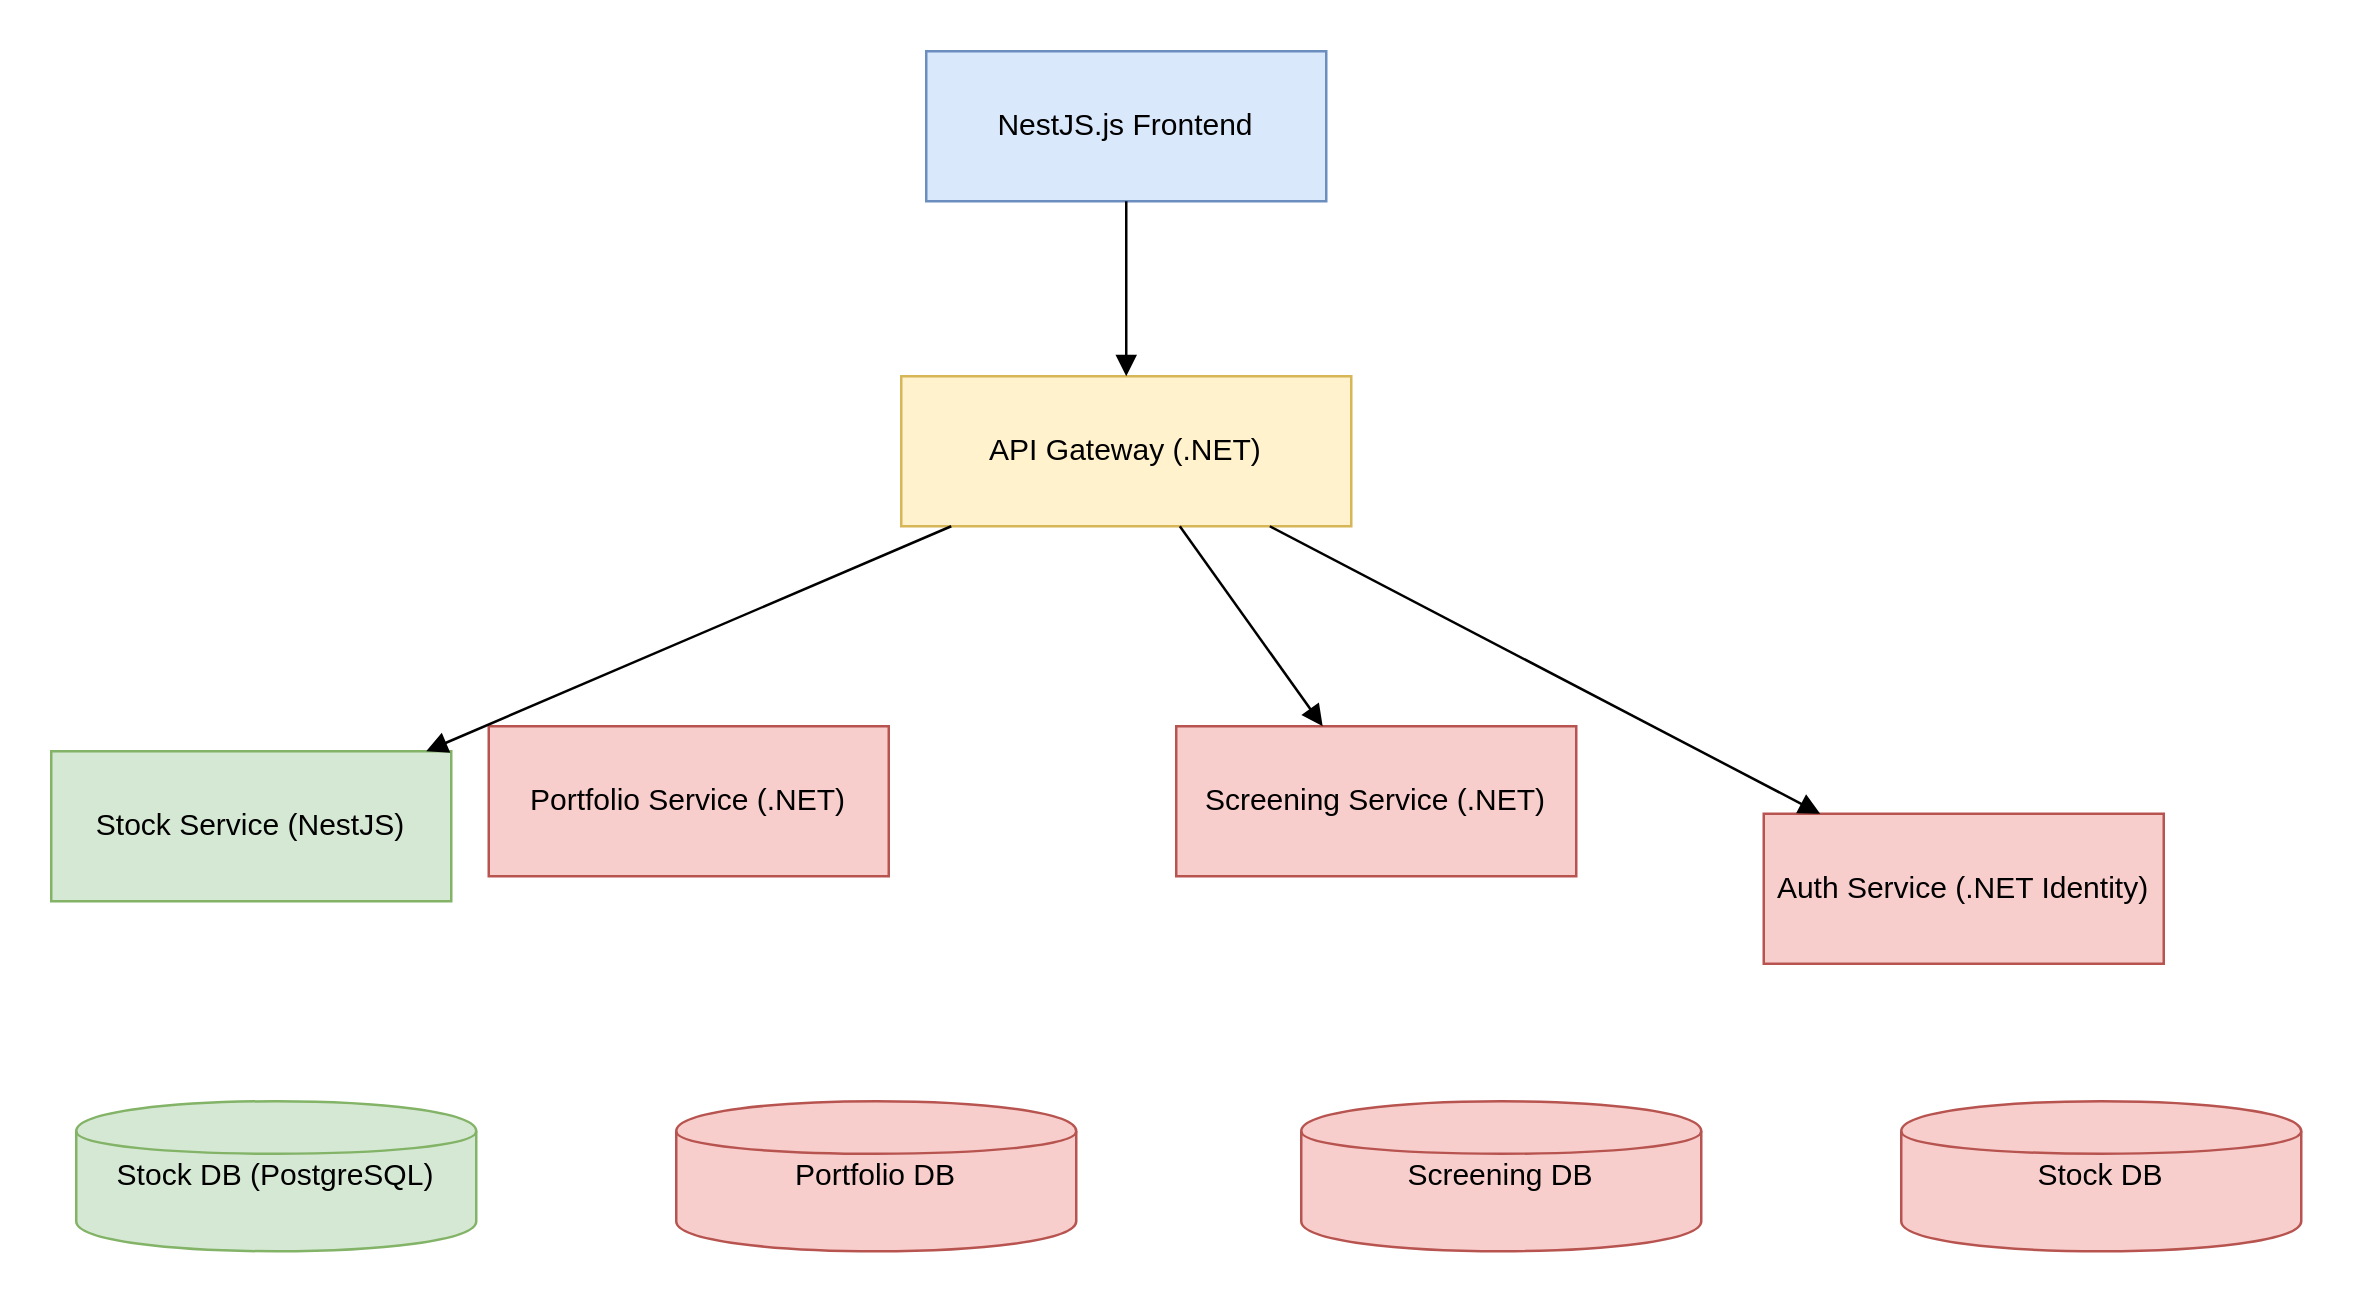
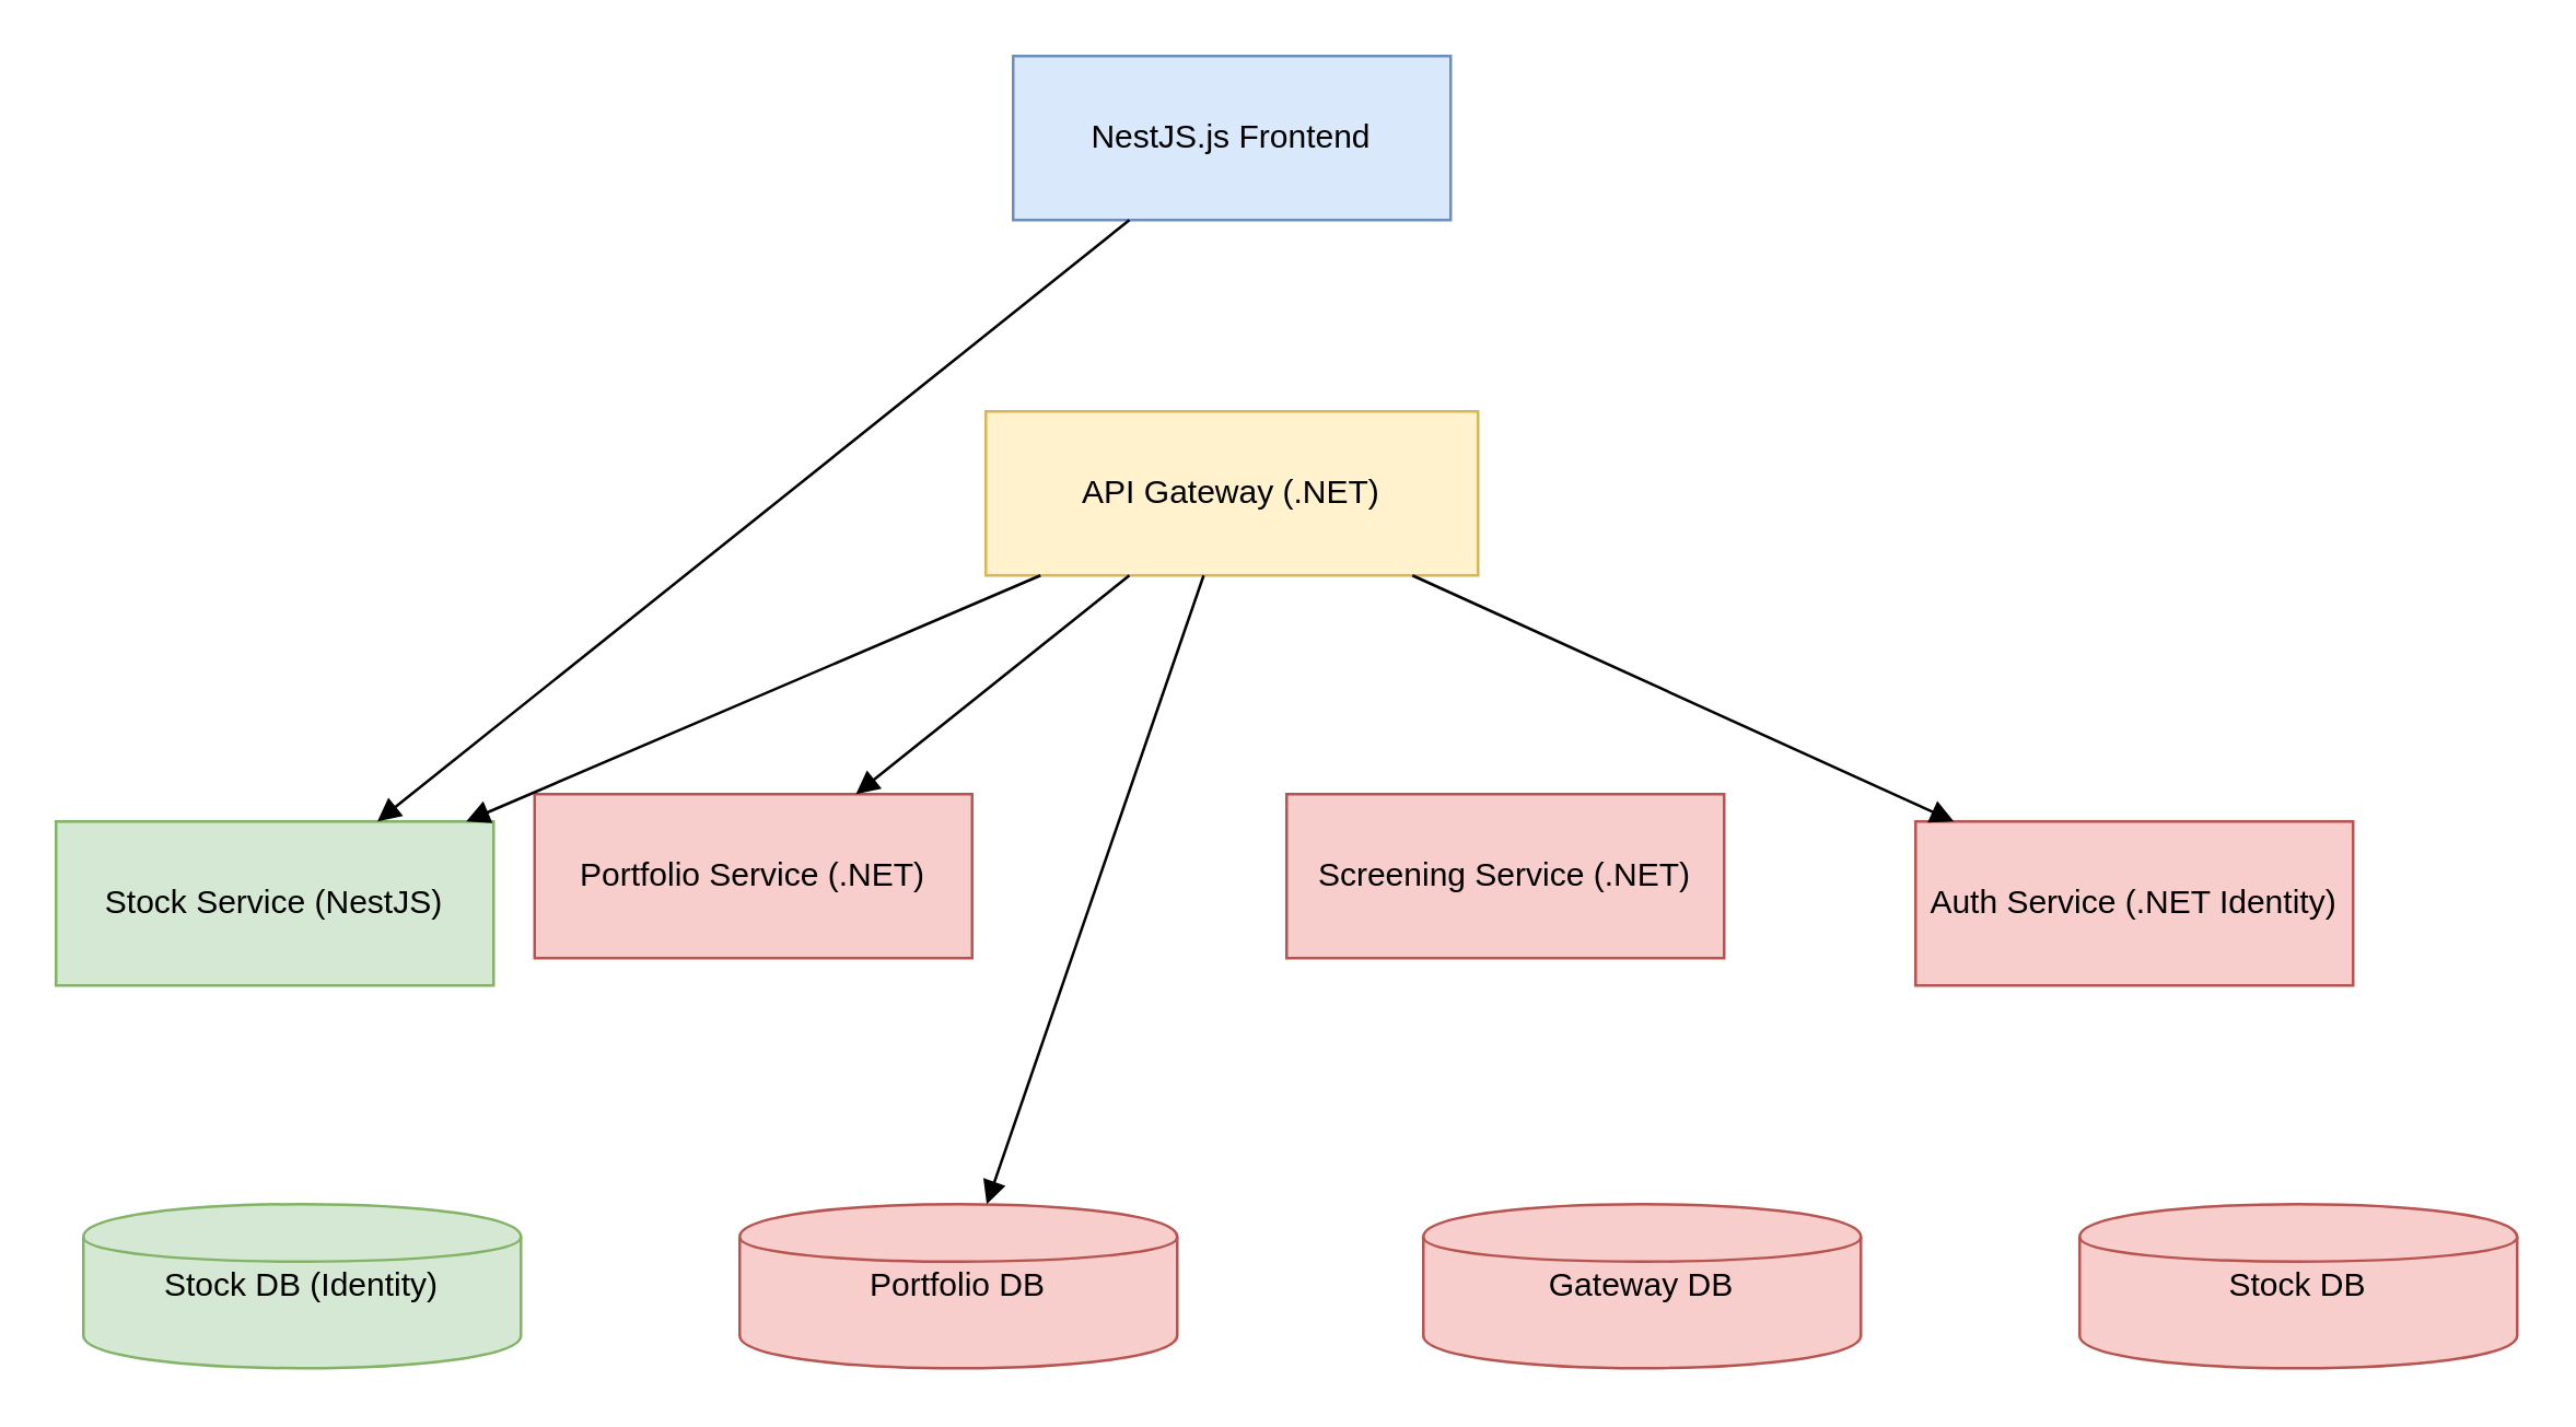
- <mxCell id="12" style="endArrow=block;html=1;" edge="1" parent="1" source="2" target="3"><mxGeometry relative="1" as="geometry" /></mxCell>
+ <mxCell id="12" style="endArrow=block;html=1;" edge="1" parent="1" source="2" target="4"><mxGeometry relative="1" as="geometry" /></mxCell>
- <mxCell id="15" style="endArrow=block;html=1;" edge="1" parent="1" source="3" target="6"><mxGeometry relative="1" as="geometry" /></mxCell>
+ <mxCell id="15" style="endArrow=block;html=1;" edge="1" parent="1" source="3" target="9"><mxGeometry relative="1" as="geometry" /></mxCell>
+ <mxCell id="14" style="endArrow=block;html=1;" edge="1" parent="1" source="3" target="5"><mxGeometry relative="1" as="geometry" /></mxCell>
- <mxCell id="7" value="Auth Service (.NET Identity)" style="shape=rectangle;whiteSpace=wrap;html=1;fillColor=#f8cecc;strokeColor=#b85450;" vertex="1" parent="1"><mxGeometry x="705" y="325" width="160" height="60" as="geometry" /></mxCell>
+ <mxCell id="7" value="Auth Service (.NET Identity)" style="shape=rectangle;whiteSpace=wrap;html=1;fillColor=#f8cecc;strokeColor=#b85450;" vertex="1" parent="1"><mxGeometry x="700" y="300" width="160" height="60" as="geometry" /></mxCell>
- <mxCell id="8" value="Stock DB (PostgreSQL)" style="shape=cylinder;whiteSpace=wrap;html=1;fillColor=#d5e8d4;strokeColor=#82b366;" vertex="1" parent="1"><mxGeometry x="30" y="440" width="160" height="60" as="geometry" /></mxCell>
+ <mxCell id="8" value="Stock DB (Identity)" style="shape=cylinder;whiteSpace=wrap;html=1;fillColor=#d5e8d4;strokeColor=#82b366;" vertex="1" parent="1"><mxGeometry x="30" y="440" width="160" height="60" as="geometry" /></mxCell>
- <mxCell id="10" value="Screening DB" style="shape=cylinder;whiteSpace=wrap;html=1;fillColor=#f8cecc;strokeColor=#b85450;" vertex="1" parent="1"><mxGeometry x="520" y="440" width="160" height="60" as="geometry" /></mxCell>
+ <mxCell id="10" value="Gateway DB" style="shape=cylinder;whiteSpace=wrap;html=1;fillColor=#f8cecc;strokeColor=#b85450;" vertex="1" parent="1"><mxGeometry x="520" y="440" width="160" height="60" as="geometry" /></mxCell>
